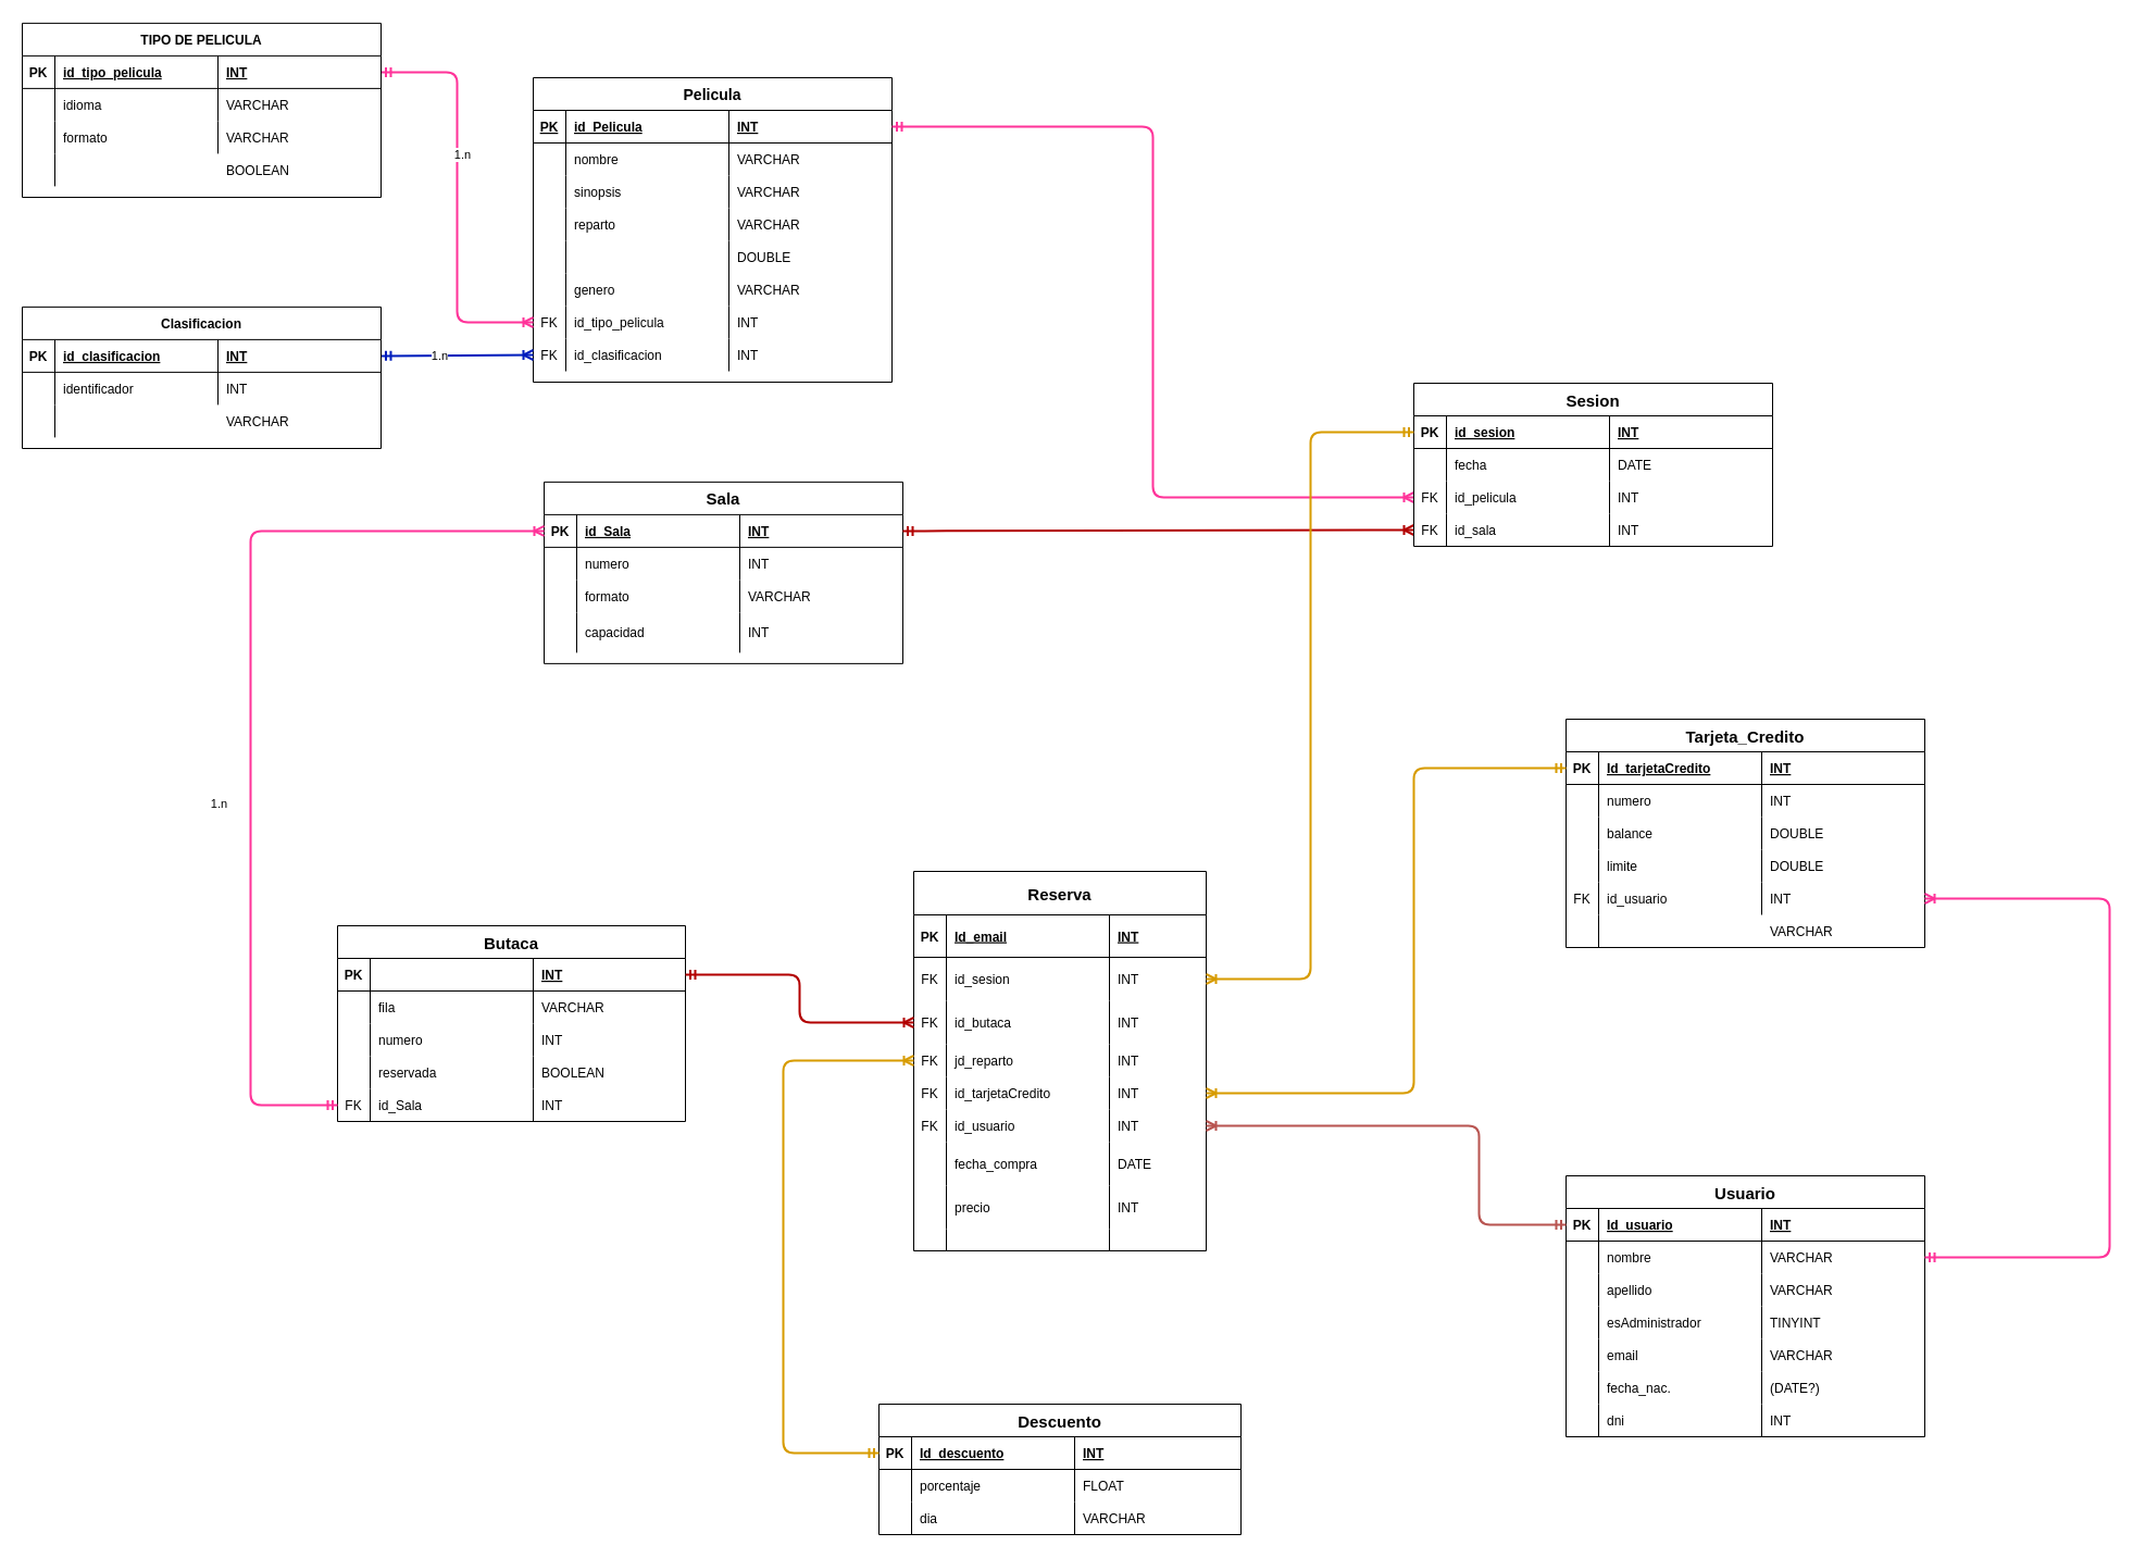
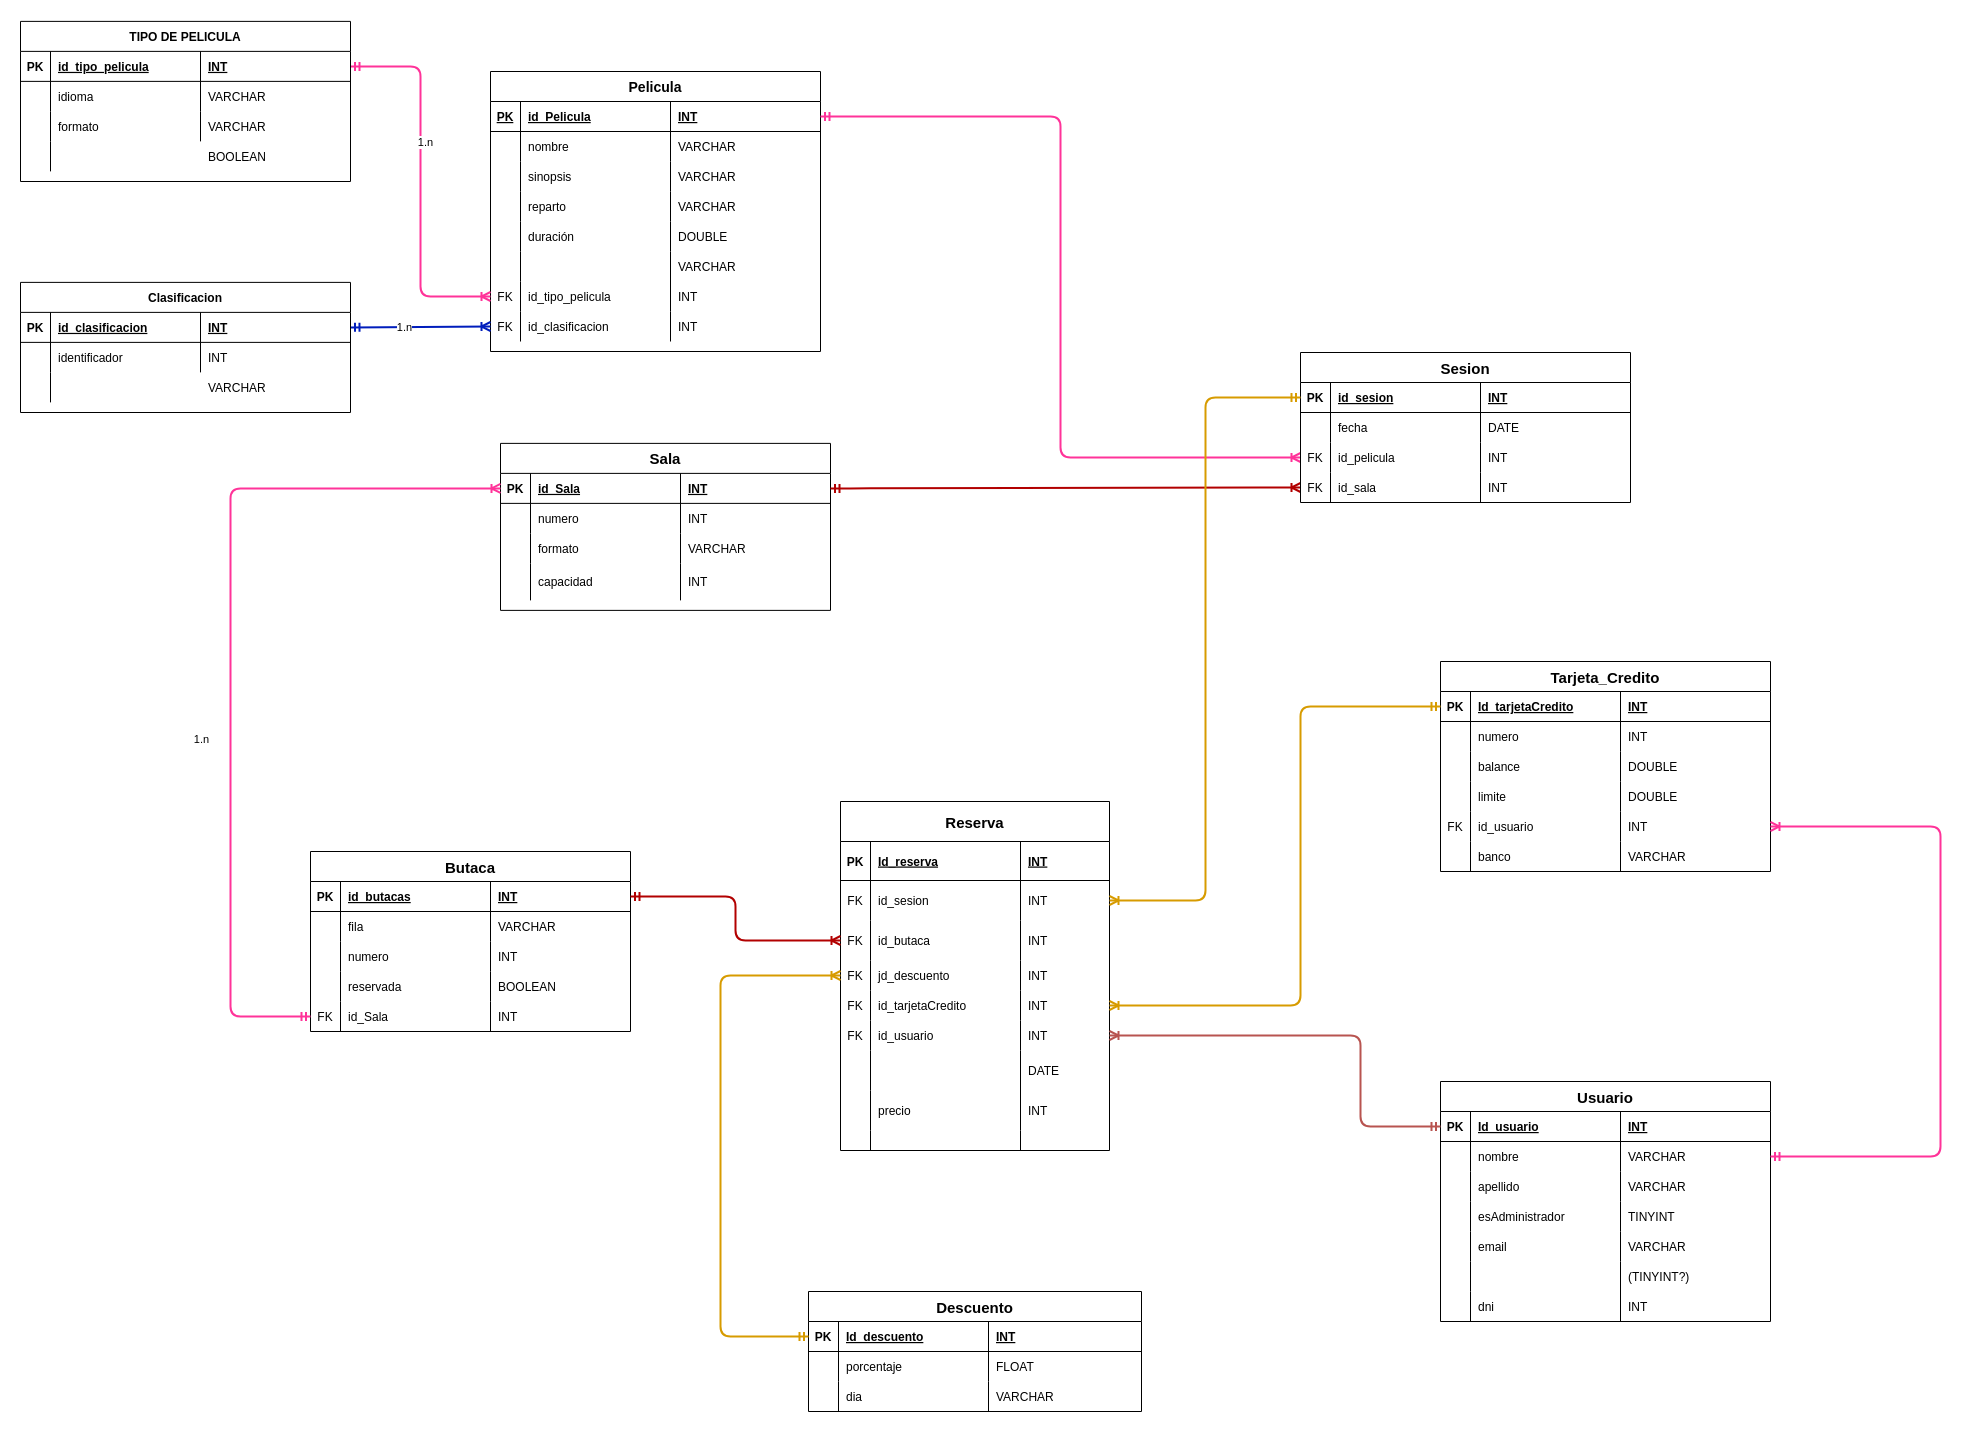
+ <mxCell id="21" value="duración" style="shape=partialRectangle;connectable=0;top=0;left=0;bottom=0;right=0;align=left;spacingLeft=6;overflow=hidden;fillColor=none;" parent="19" vertex="1"><mxGeometry x="30" width="150" height="30" as="geometry"><mxRectangle width="150" height="30" as="alternateBounds" /></mxGeometry></mxCell>
- <mxCell id="25" value="genero" style="shape=partialRectangle;connectable=0;top=0;left=0;bottom=0;right=0;align=left;spacingLeft=6;overflow=hidden;fillColor=none;" parent="23" vertex="1"><mxGeometry x="30" width="150" height="30" as="geometry"><mxRectangle width="150" height="30" as="alternateBounds" /></mxGeometry></mxCell>
+ <mxCell id="193" value="banco" style="shape=partialRectangle;connectable=0;fillColor=none;top=0;left=0;bottom=0;right=0;align=left;spacingLeft=6;overflow=hidden;" parent="191" vertex="1"><mxGeometry x="30" width="150" height="30" as="geometry"><mxRectangle width="150" height="30" as="alternateBounds" /></mxGeometry></mxCell>
- <mxCell id="136" value="Id_email" style="shape=partialRectangle;connectable=0;fillColor=none;top=0;left=0;bottom=0;right=0;align=left;spacingLeft=6;fontStyle=5;overflow=hidden;" parent="134" vertex="1"><mxGeometry x="30" width="150" height="39" as="geometry"><mxRectangle width="150" height="39" as="alternateBounds" /></mxGeometry></mxCell>
+ <mxCell id="136" value="Id_reserva" style="shape=partialRectangle;connectable=0;fillColor=none;top=0;left=0;bottom=0;right=0;align=left;spacingLeft=6;fontStyle=5;overflow=hidden;" parent="134" vertex="1"><mxGeometry x="30" width="150" height="39" as="geometry"><mxRectangle width="150" height="39" as="alternateBounds" /></mxGeometry></mxCell>
+ <mxCell id="73" value="id_butacas" style="shape=partialRectangle;connectable=0;fillColor=none;top=0;left=0;bottom=0;right=0;align=left;spacingLeft=6;fontStyle=5;overflow=hidden;" parent="71" vertex="1"><mxGeometry x="30" width="150" height="30" as="geometry"><mxRectangle width="150" height="30" as="alternateBounds" /></mxGeometry></mxCell>
- <mxCell id="148" value="jd_reparto" style="shape=partialRectangle;connectable=0;fillColor=none;top=0;left=0;bottom=0;right=0;align=left;spacingLeft=6;overflow=hidden;" parent="146" vertex="1"><mxGeometry x="30" width="150" height="30" as="geometry"><mxRectangle width="150" height="30" as="alternateBounds" /></mxGeometry></mxCell>
+ <mxCell id="148" value="jd_descuento" style="shape=partialRectangle;connectable=0;fillColor=none;top=0;left=0;bottom=0;right=0;align=left;spacingLeft=6;overflow=hidden;" parent="146" vertex="1"><mxGeometry x="30" width="150" height="30" as="geometry"><mxRectangle width="150" height="30" as="alternateBounds" /></mxGeometry></mxCell>
- <mxCell id="160" value="fecha_compra" style="shape=partialRectangle;connectable=0;fillColor=none;top=0;left=0;bottom=0;right=0;align=left;spacingLeft=6;overflow=hidden;" parent="158" vertex="1"><mxGeometry x="30" width="150" height="40" as="geometry"><mxRectangle width="150" height="40" as="alternateBounds" /></mxGeometry></mxCell>
- <mxCell id="127" value="fecha_nac." style="shape=partialRectangle;connectable=0;fillColor=none;top=0;left=0;bottom=0;right=0;align=left;spacingLeft=6;overflow=hidden;" parent="125" vertex="1"><mxGeometry x="30" width="150" height="30" as="geometry"><mxRectangle width="150" height="30" as="alternateBounds" /></mxGeometry></mxCell>
- <mxCell id="128" value="(DATE?)" style="shape=partialRectangle;connectable=0;fillColor=none;top=0;left=0;bottom=0;right=0;align=left;spacingLeft=6;overflow=hidden;" parent="125" vertex="1"><mxGeometry x="180" width="150" height="30" as="geometry"><mxRectangle width="150" height="30" as="alternateBounds" /></mxGeometry></mxCell>
+ <mxCell id="128" value="(TINYINT?)" style="shape=partialRectangle;connectable=0;fillColor=none;top=0;left=0;bottom=0;right=0;align=left;spacingLeft=6;overflow=hidden;" parent="125" vertex="1"><mxGeometry x="180" width="150" height="30" as="geometry"><mxRectangle width="150" height="30" as="alternateBounds" /></mxGeometry></mxCell>
